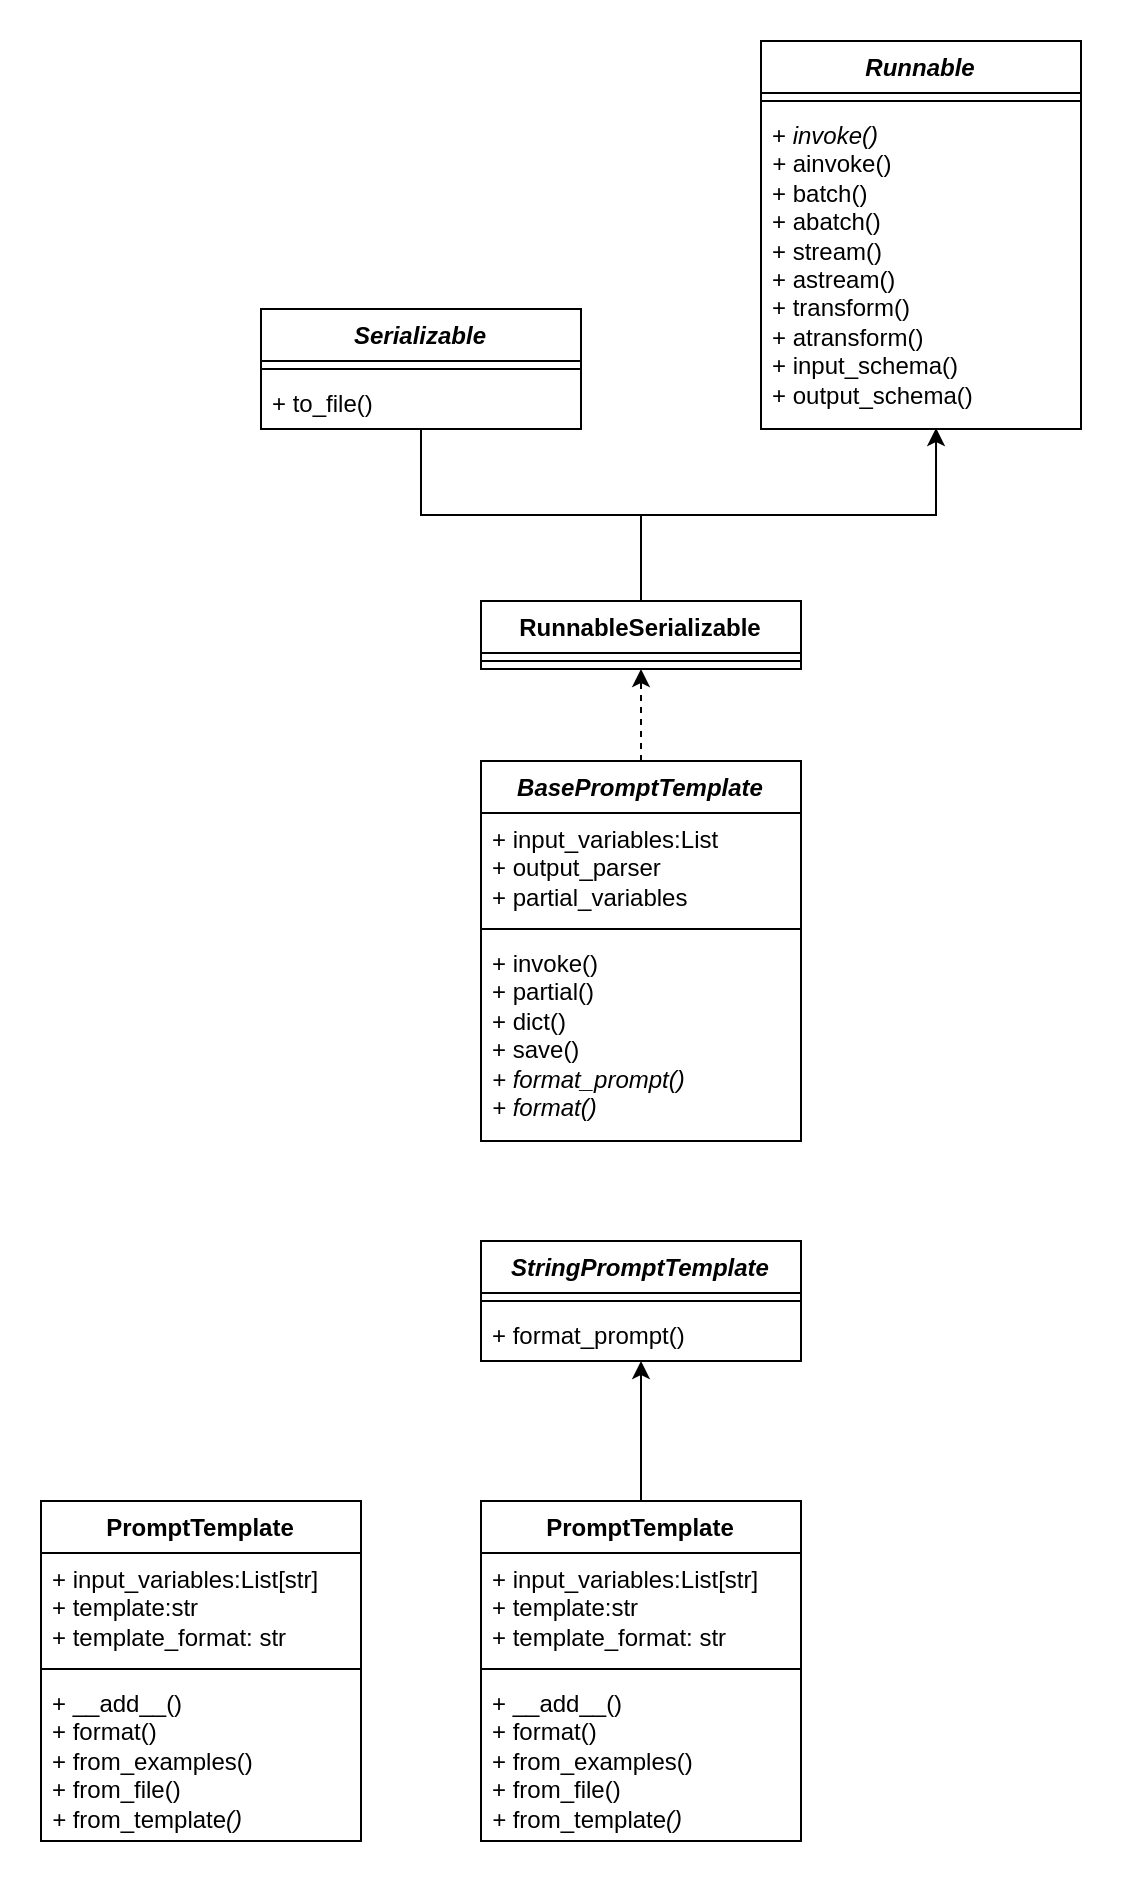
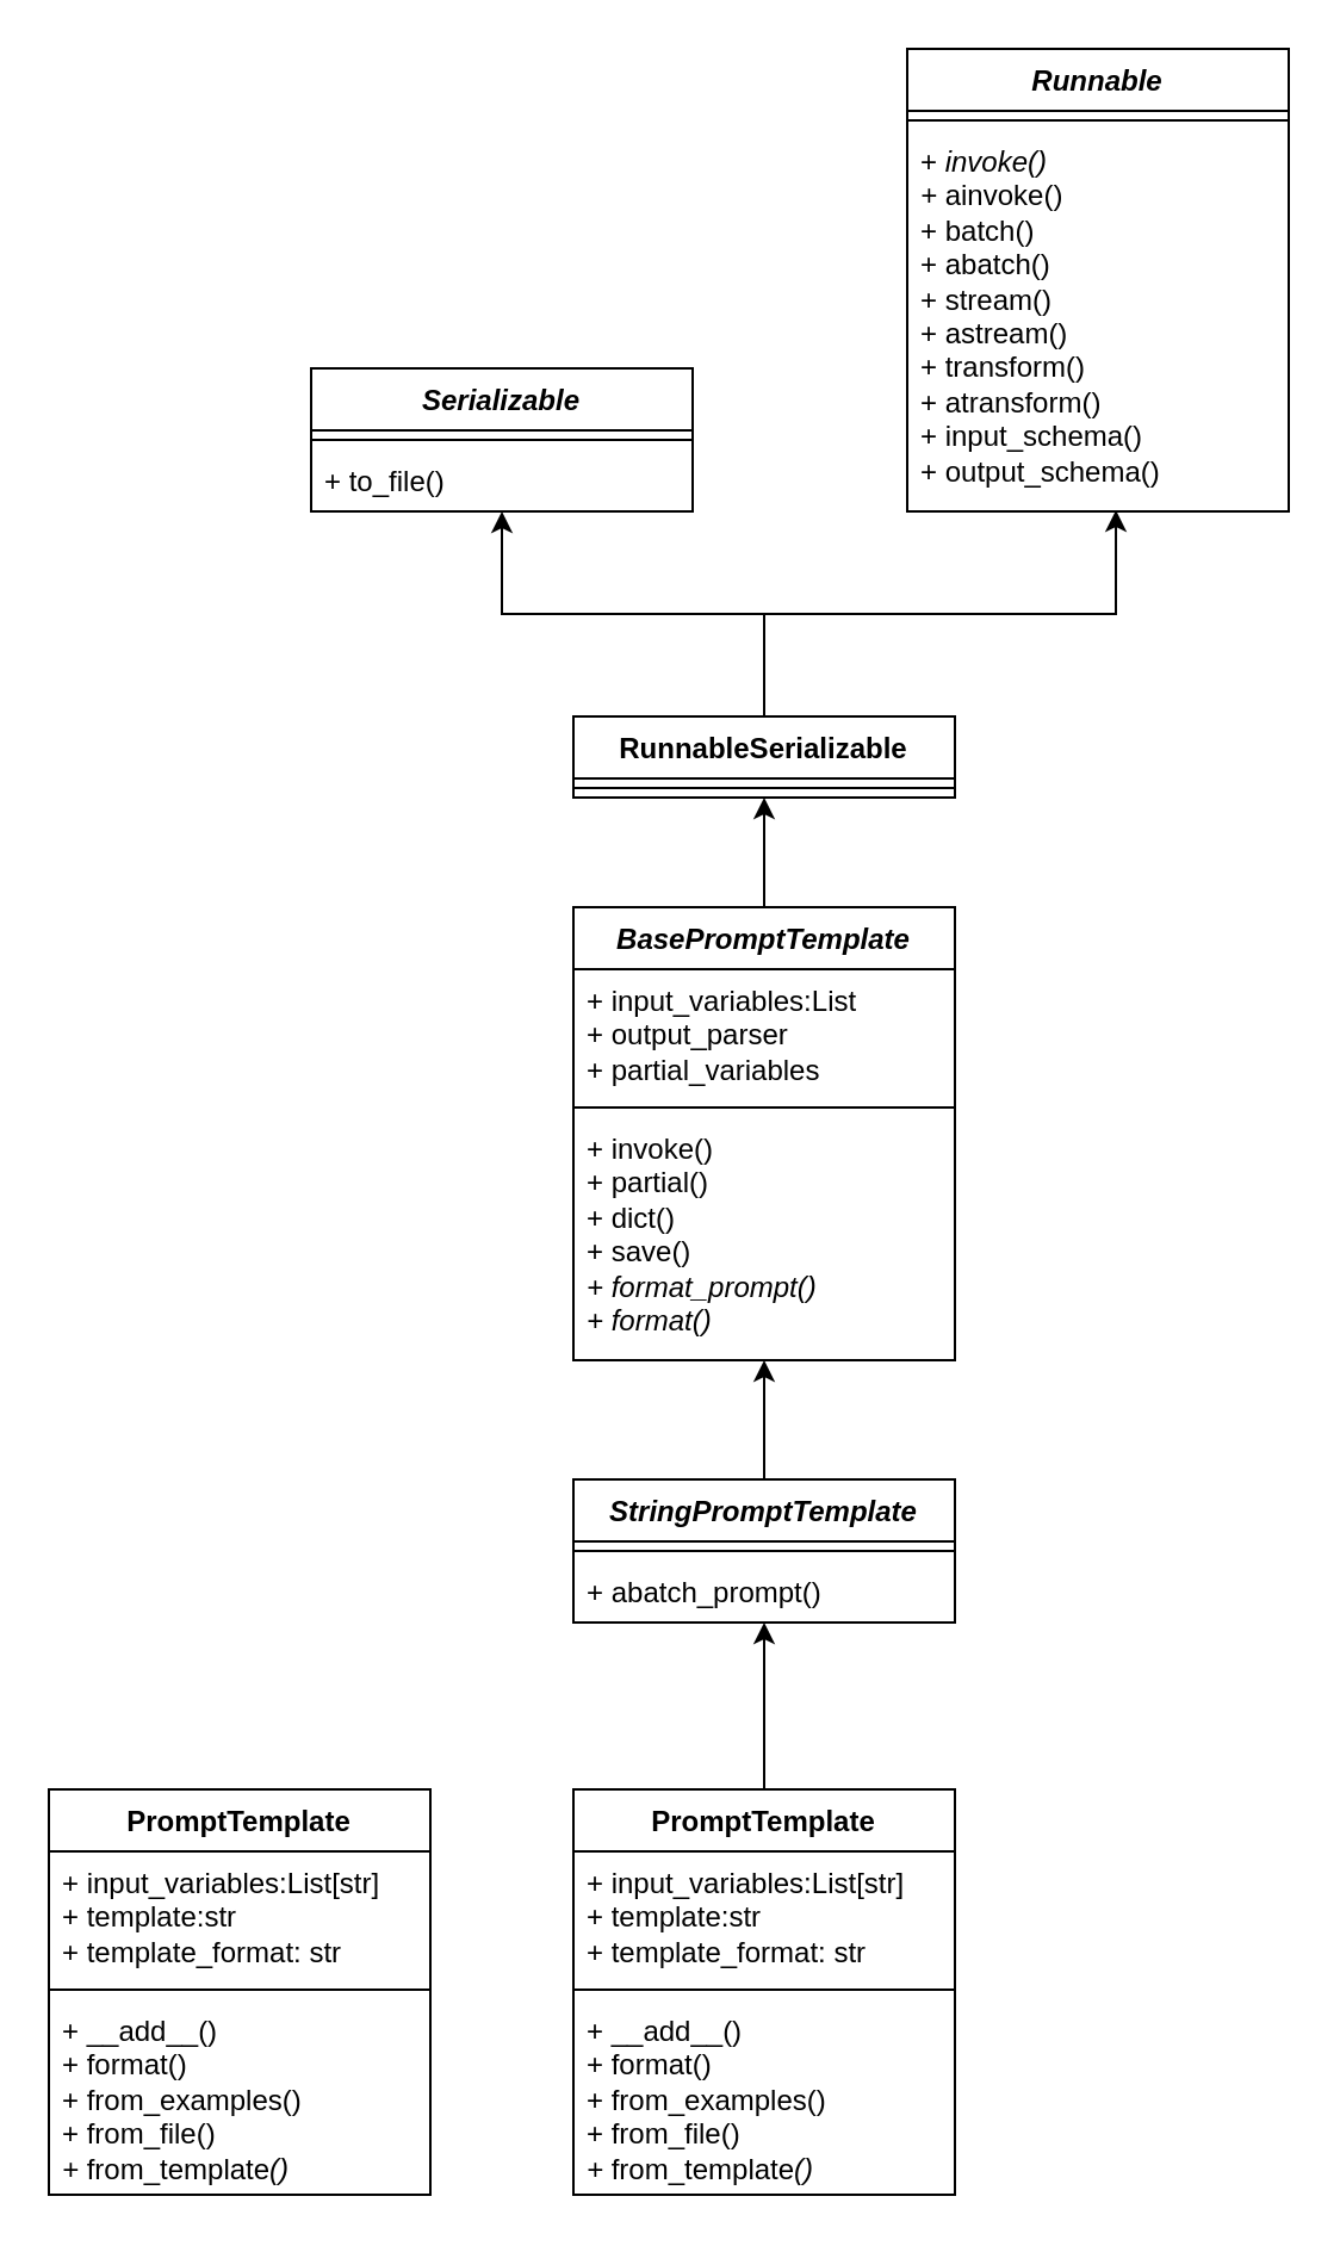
- <mxCell id="7" style="edgeStyle=orthogonalEdgeStyle;rounded=0;orthogonalLoop=1;jettySize=auto;html=1;endArrow=none;" edge="1" parent="1" source="8" target="13"><mxGeometry relative="1" as="geometry" /></mxCell>
+ <mxCell id="7" style="edgeStyle=orthogonalEdgeStyle;rounded=0;orthogonalLoop=1;jettySize=auto;html=1;" edge="1" parent="1" source="8" target="13"><mxGeometry relative="1" as="geometry" /></mxCell>
- <mxCell id="2" style="edgeStyle=orthogonalEdgeStyle;rounded=0;orthogonalLoop=1;jettySize=auto;html=1;dashed=1;" edge="1" parent="1" source="3" target="8"><mxGeometry relative="1" as="geometry" /></mxCell>
+ <mxCell id="2" style="edgeStyle=orthogonalEdgeStyle;rounded=0;orthogonalLoop=1;jettySize=auto;html=1;" edge="1" parent="1" source="3" target="8"><mxGeometry relative="1" as="geometry" /></mxCell>
+ <mxCell id="17" style="edgeStyle=orthogonalEdgeStyle;rounded=0;orthogonalLoop=1;jettySize=auto;html=1;" edge="1" parent="1" source="18" target="3"><mxGeometry relative="1" as="geometry" /></mxCell>
- <mxCell id="20" value="+&amp;nbsp;format_prompt()" style="text;strokeColor=none;fillColor=none;align=left;verticalAlign=top;spacingLeft=4;spacingRight=4;overflow=hidden;rotatable=0;points=[[0,0.5],[1,0.5]];portConstraint=eastwest;whiteSpace=wrap;html=1;" vertex="1" parent="18"><mxGeometry y="34" width="160" height="26" as="geometry" /></mxCell>
+ <mxCell id="20" value="+&amp;nbsp;abatch_prompt()" style="text;strokeColor=none;fillColor=none;align=left;verticalAlign=top;spacingLeft=4;spacingRight=4;overflow=hidden;rotatable=0;points=[[0,0.5],[1,0.5]];portConstraint=eastwest;whiteSpace=wrap;html=1;" vertex="1" parent="18"><mxGeometry y="34" width="160" height="26" as="geometry" /></mxCell>
